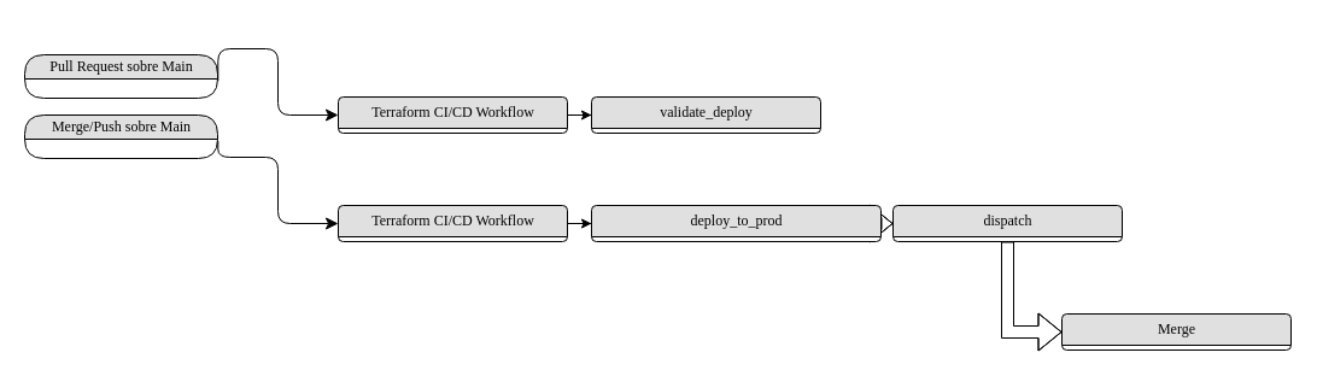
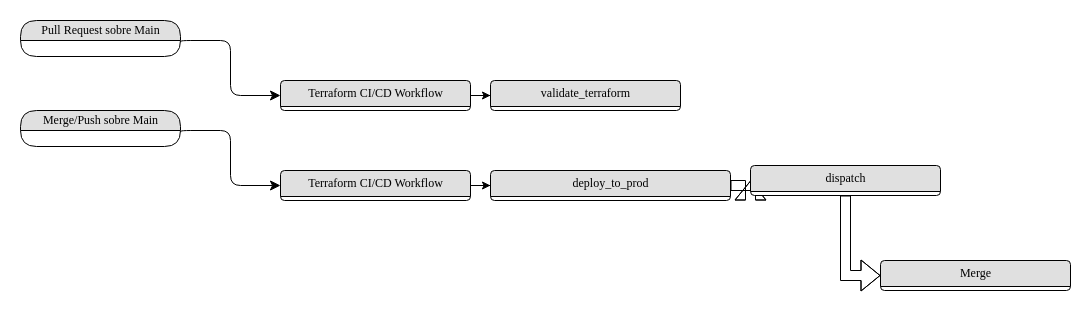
- <mxCell id="2" value="Pull Request sobre Main" style="swimlane;html=1;fontStyle=0;childLayout=stackLayout;horizontal=1;startSize=20;fillColor=#e0e0e0;horizontalStack=0;resizeParent=1;resizeLast=0;collapsible=1;marginBottom=0;swimlaneFillColor=#ffffff;align=center;rounded=1;shadow=0;comic=0;labelBackgroundColor=none;strokeWidth=1;fontFamily=Verdana;fontSize=12;arcSize=50;" parent="1" vertex="1"><mxGeometry x="20" y="45" width="160" height="36" as="geometry"><mxRectangle x="150" y="180" width="110" height="30" as="alternateBounds" /></mxGeometry></mxCell>
+ <mxCell id="2" value="Pull Request sobre Main" style="swimlane;html=1;fontStyle=0;childLayout=stackLayout;horizontal=1;startSize=20;fillColor=#e0e0e0;horizontalStack=0;resizeParent=1;resizeLast=0;collapsible=1;marginBottom=0;swimlaneFillColor=#ffffff;align=center;rounded=1;shadow=0;comic=0;labelBackgroundColor=none;strokeWidth=1;fontFamily=Verdana;fontSize=12;arcSize=50;" parent="1" vertex="1"><mxGeometry x="20" y="20" width="160" height="36" as="geometry"><mxRectangle x="150" y="180" width="110" height="30" as="alternateBounds" /></mxGeometry></mxCell>
- <mxCell id="10" value="validate_deploy" style="swimlane;html=1;fontStyle=0;childLayout=stackLayout;horizontal=1;startSize=26;fillColor=#e0e0e0;horizontalStack=0;resizeParent=1;resizeLast=0;collapsible=1;marginBottom=0;swimlaneFillColor=#ffffff;align=center;rounded=1;shadow=0;comic=0;labelBackgroundColor=none;strokeWidth=1;fontFamily=Verdana;fontSize=12" vertex="1" parent="1"><mxGeometry x="490" y="80" width="190" height="30" as="geometry" /></mxCell>
+ <mxCell id="10" value="validate_terraform" style="swimlane;html=1;fontStyle=0;childLayout=stackLayout;horizontal=1;startSize=26;fillColor=#e0e0e0;horizontalStack=0;resizeParent=1;resizeLast=0;collapsible=1;marginBottom=0;swimlaneFillColor=#ffffff;align=center;rounded=1;shadow=0;comic=0;labelBackgroundColor=none;strokeWidth=1;fontFamily=Verdana;fontSize=12" vertex="1" parent="1"><mxGeometry x="490" y="80" width="190" height="30" as="geometry" /></mxCell>
- <mxCell id="6" value="Merge/Push sobre Main" style="swimlane;html=1;fontStyle=0;childLayout=stackLayout;horizontal=1;startSize=20;fillColor=#e0e0e0;horizontalStack=0;resizeParent=1;resizeLast=0;collapsible=1;marginBottom=0;swimlaneFillColor=#ffffff;align=center;rounded=1;shadow=0;comic=0;labelBackgroundColor=none;strokeWidth=1;fontFamily=Verdana;fontSize=12;arcSize=50;" vertex="1" parent="1"><mxGeometry x="20" y="95" width="160" height="36" as="geometry"><mxRectangle x="150" y="180" width="110" height="30" as="alternateBounds" /></mxGeometry></mxCell>
+ <mxCell id="6" value="Merge/Push sobre Main" style="swimlane;html=1;fontStyle=0;childLayout=stackLayout;horizontal=1;startSize=20;fillColor=#e0e0e0;horizontalStack=0;resizeParent=1;resizeLast=0;collapsible=1;marginBottom=0;swimlaneFillColor=#ffffff;align=center;rounded=1;shadow=0;comic=0;labelBackgroundColor=none;strokeWidth=1;fontFamily=Verdana;fontSize=12;arcSize=50;" vertex="1" parent="1"><mxGeometry x="20" y="110" width="160" height="36" as="geometry"><mxRectangle x="150" y="180" width="110" height="30" as="alternateBounds" /></mxGeometry></mxCell>
- <mxCell id="14" value="dispatch" style="swimlane;html=1;fontStyle=0;childLayout=stackLayout;horizontal=1;startSize=26;fillColor=#e0e0e0;horizontalStack=0;resizeParent=1;resizeLast=0;collapsible=1;marginBottom=0;swimlaneFillColor=#ffffff;align=center;rounded=1;shadow=0;comic=0;labelBackgroundColor=none;strokeWidth=1;fontFamily=Verdana;fontSize=12" vertex="1" parent="1"><mxGeometry x="740" y="170" width="190" height="30" as="geometry" /></mxCell>
+ <mxCell id="14" value="dispatch" style="swimlane;html=1;fontStyle=0;childLayout=stackLayout;horizontal=1;startSize=26;fillColor=#e0e0e0;horizontalStack=0;resizeParent=1;resizeLast=0;collapsible=1;marginBottom=0;swimlaneFillColor=#ffffff;align=center;rounded=1;shadow=0;comic=0;labelBackgroundColor=none;strokeWidth=1;fontFamily=Verdana;fontSize=12" vertex="1" parent="1"><mxGeometry x="750" y="165" width="190" height="30" as="geometry" /></mxCell>
